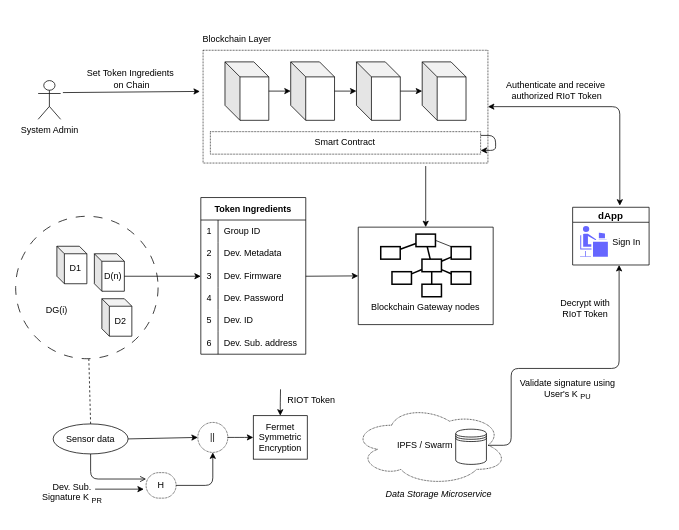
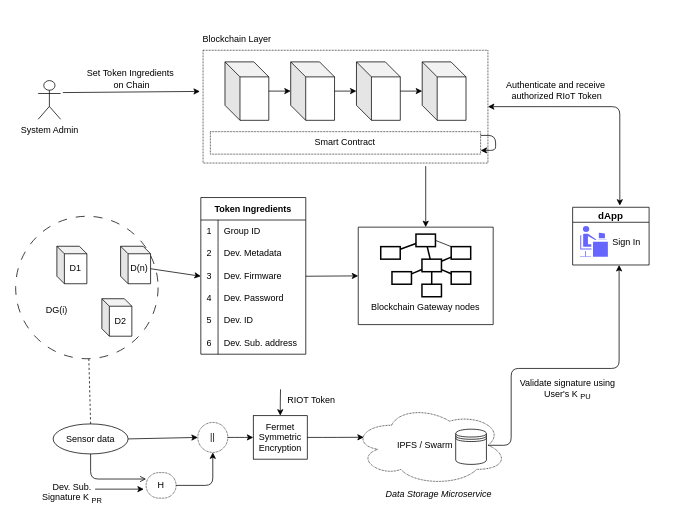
- <mxCell id="88" value="D(n)" style="shape=cube;whiteSpace=wrap;html=1;boundedLbl=1;backgroundOutline=1;darkOpacity=0.05;darkOpacity2=0.1;size=10;fillColor=none;" parent="84" vertex="1"><mxGeometry x="105" y="50" width="40" height="50" as="geometry" /></mxCell>
+ <mxCell id="88" value="D(n)" style="shape=cube;whiteSpace=wrap;html=1;boundedLbl=1;backgroundOutline=1;darkOpacity=0.05;darkOpacity2=0.1;size=10;fillColor=none;" parent="84" vertex="1"><mxGeometry x="140" y="40" width="40" height="50" as="geometry" /></mxCell>
- <mxCell id="27" value="Decrypt with RIoT Token" style="text;html=1;strokeColor=none;fillColor=none;align=center;verticalAlign=middle;whiteSpace=wrap;rounded=0;dashed=1;dashPattern=1 1;" parent="1" vertex="1"><mxGeometry x="735" y="396" width="90" height="30" as="geometry" /></mxCell>
+ <mxCell id="48" style="edgeStyle=orthogonalEdgeStyle;html=1;exitX=1;exitY=0.5;exitDx=0;exitDy=0;entryX=0.07;entryY=0.4;entryDx=0;entryDy=0;entryPerimeter=0;startArrow=none;startFill=0;elbow=vertical;" parent="1" source="50" target="54" edge="1"><mxGeometry relative="1" as="geometry" /></mxCell>
